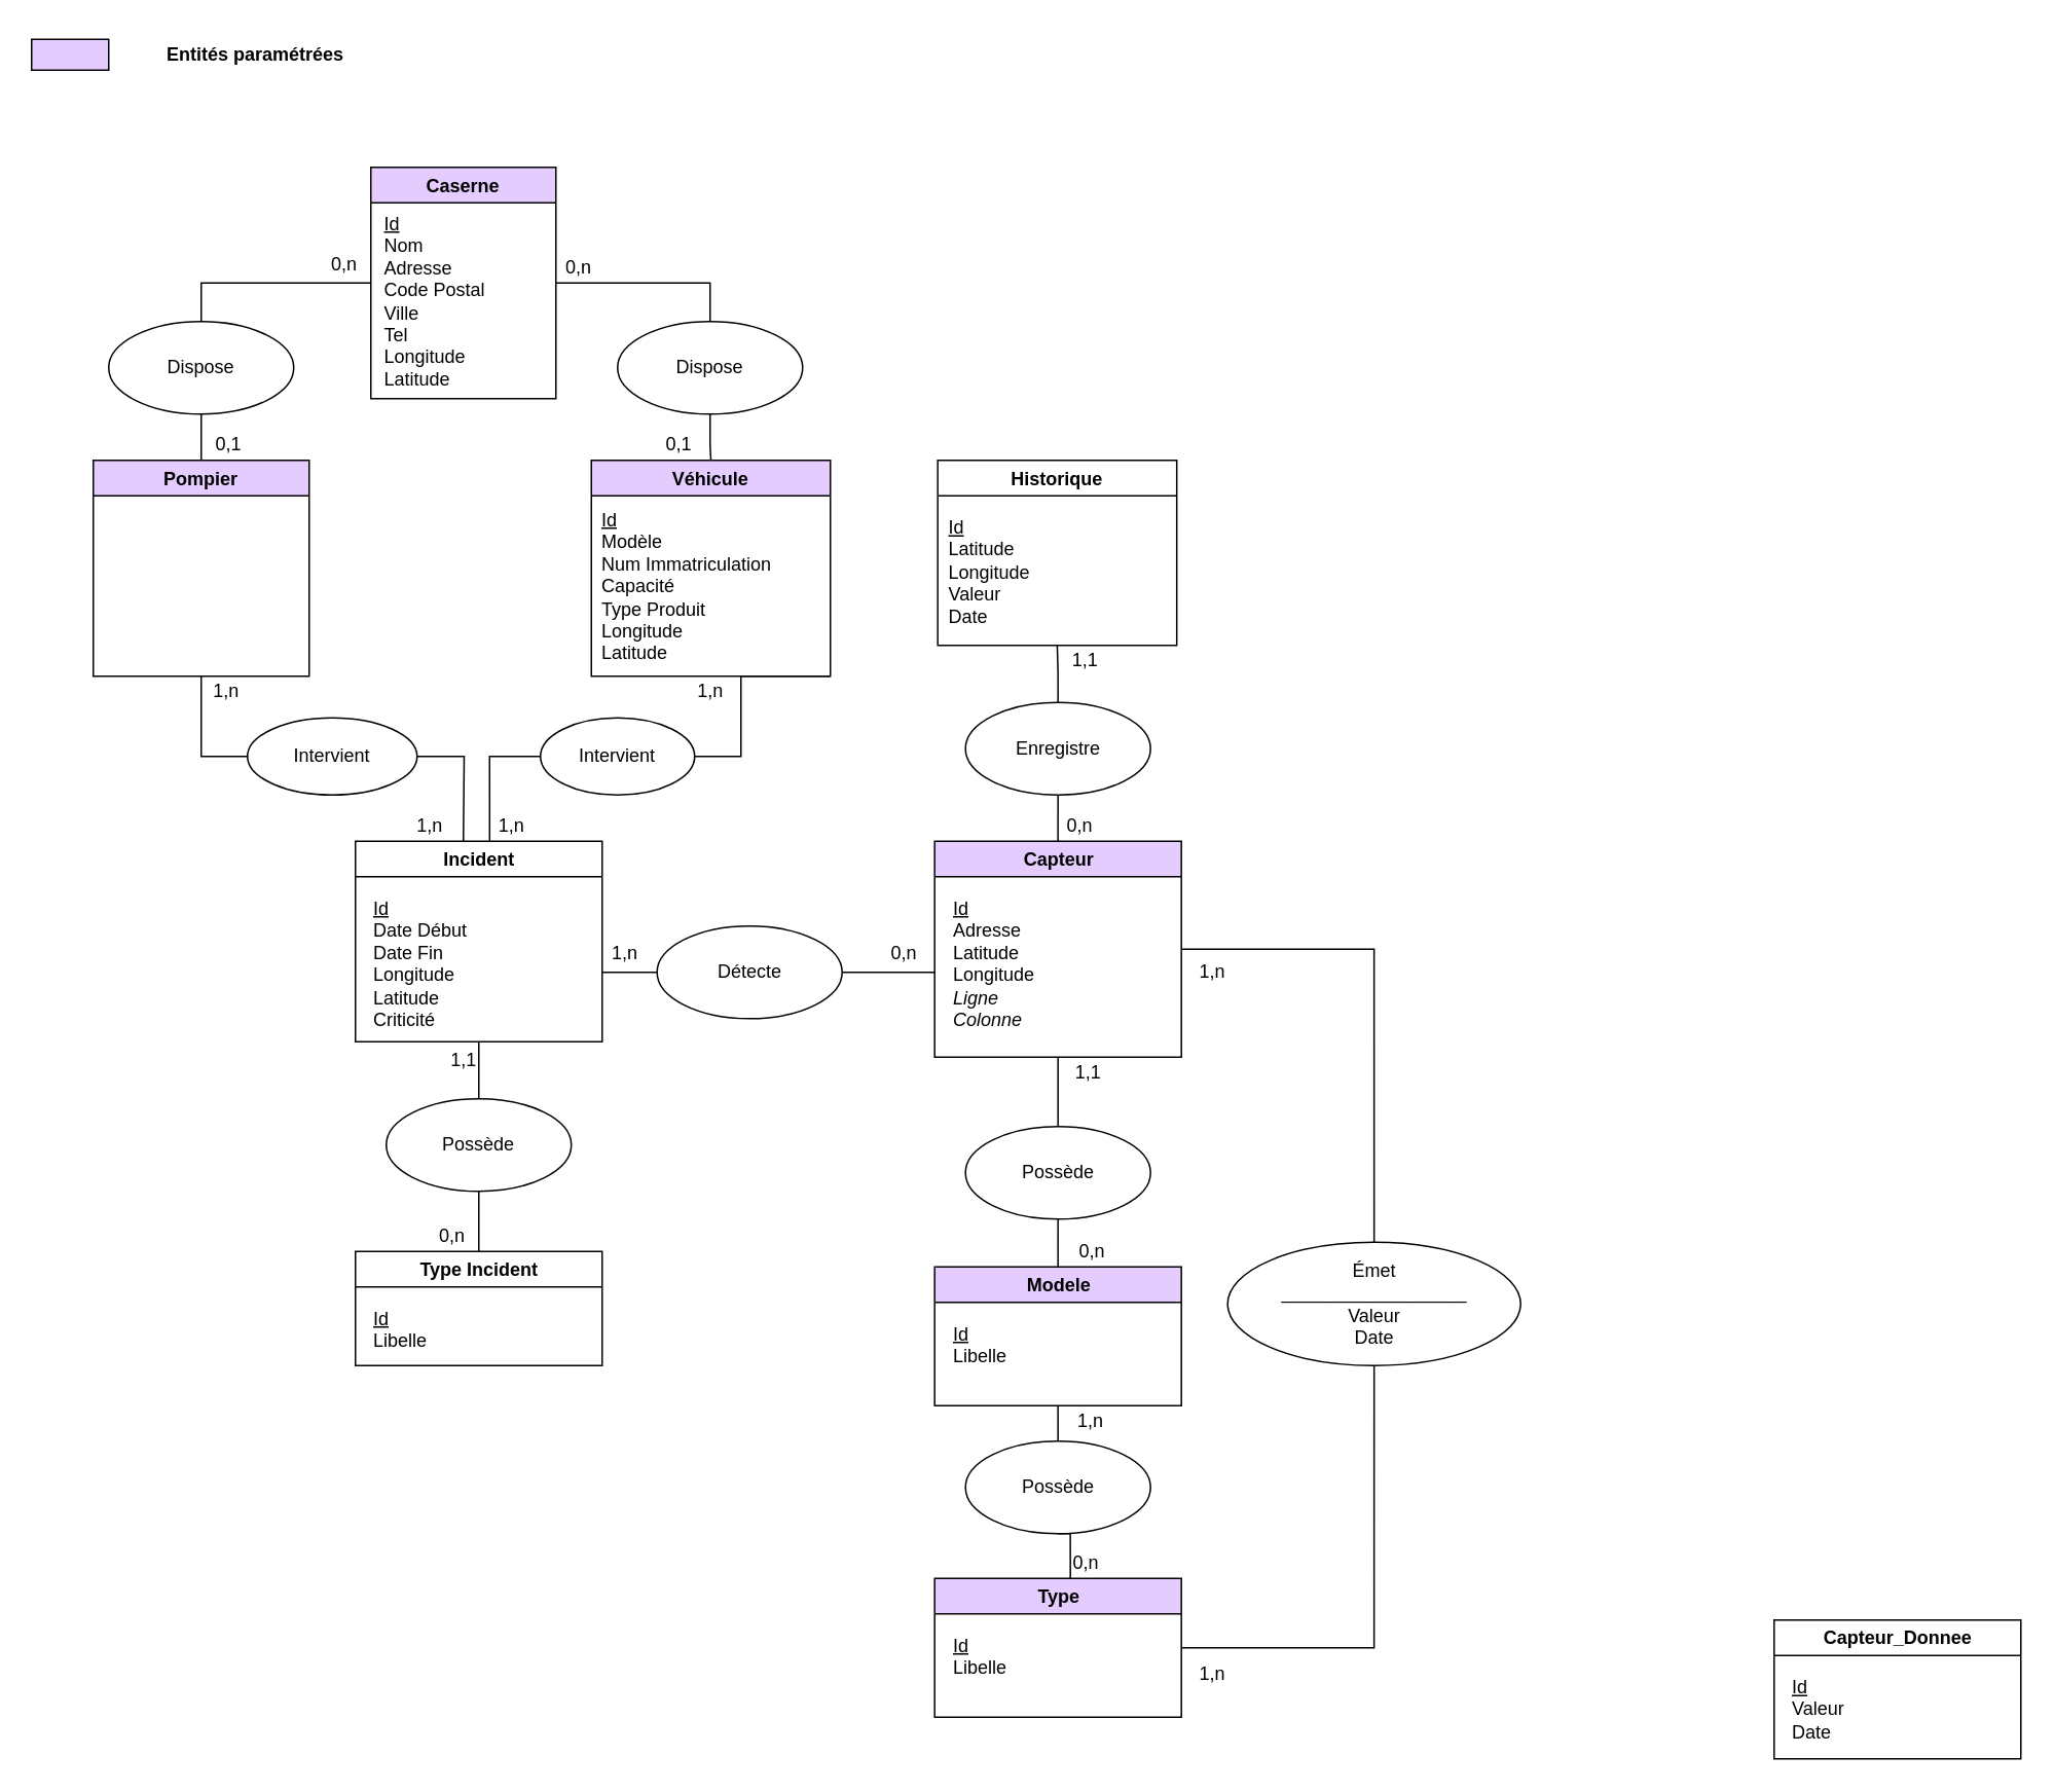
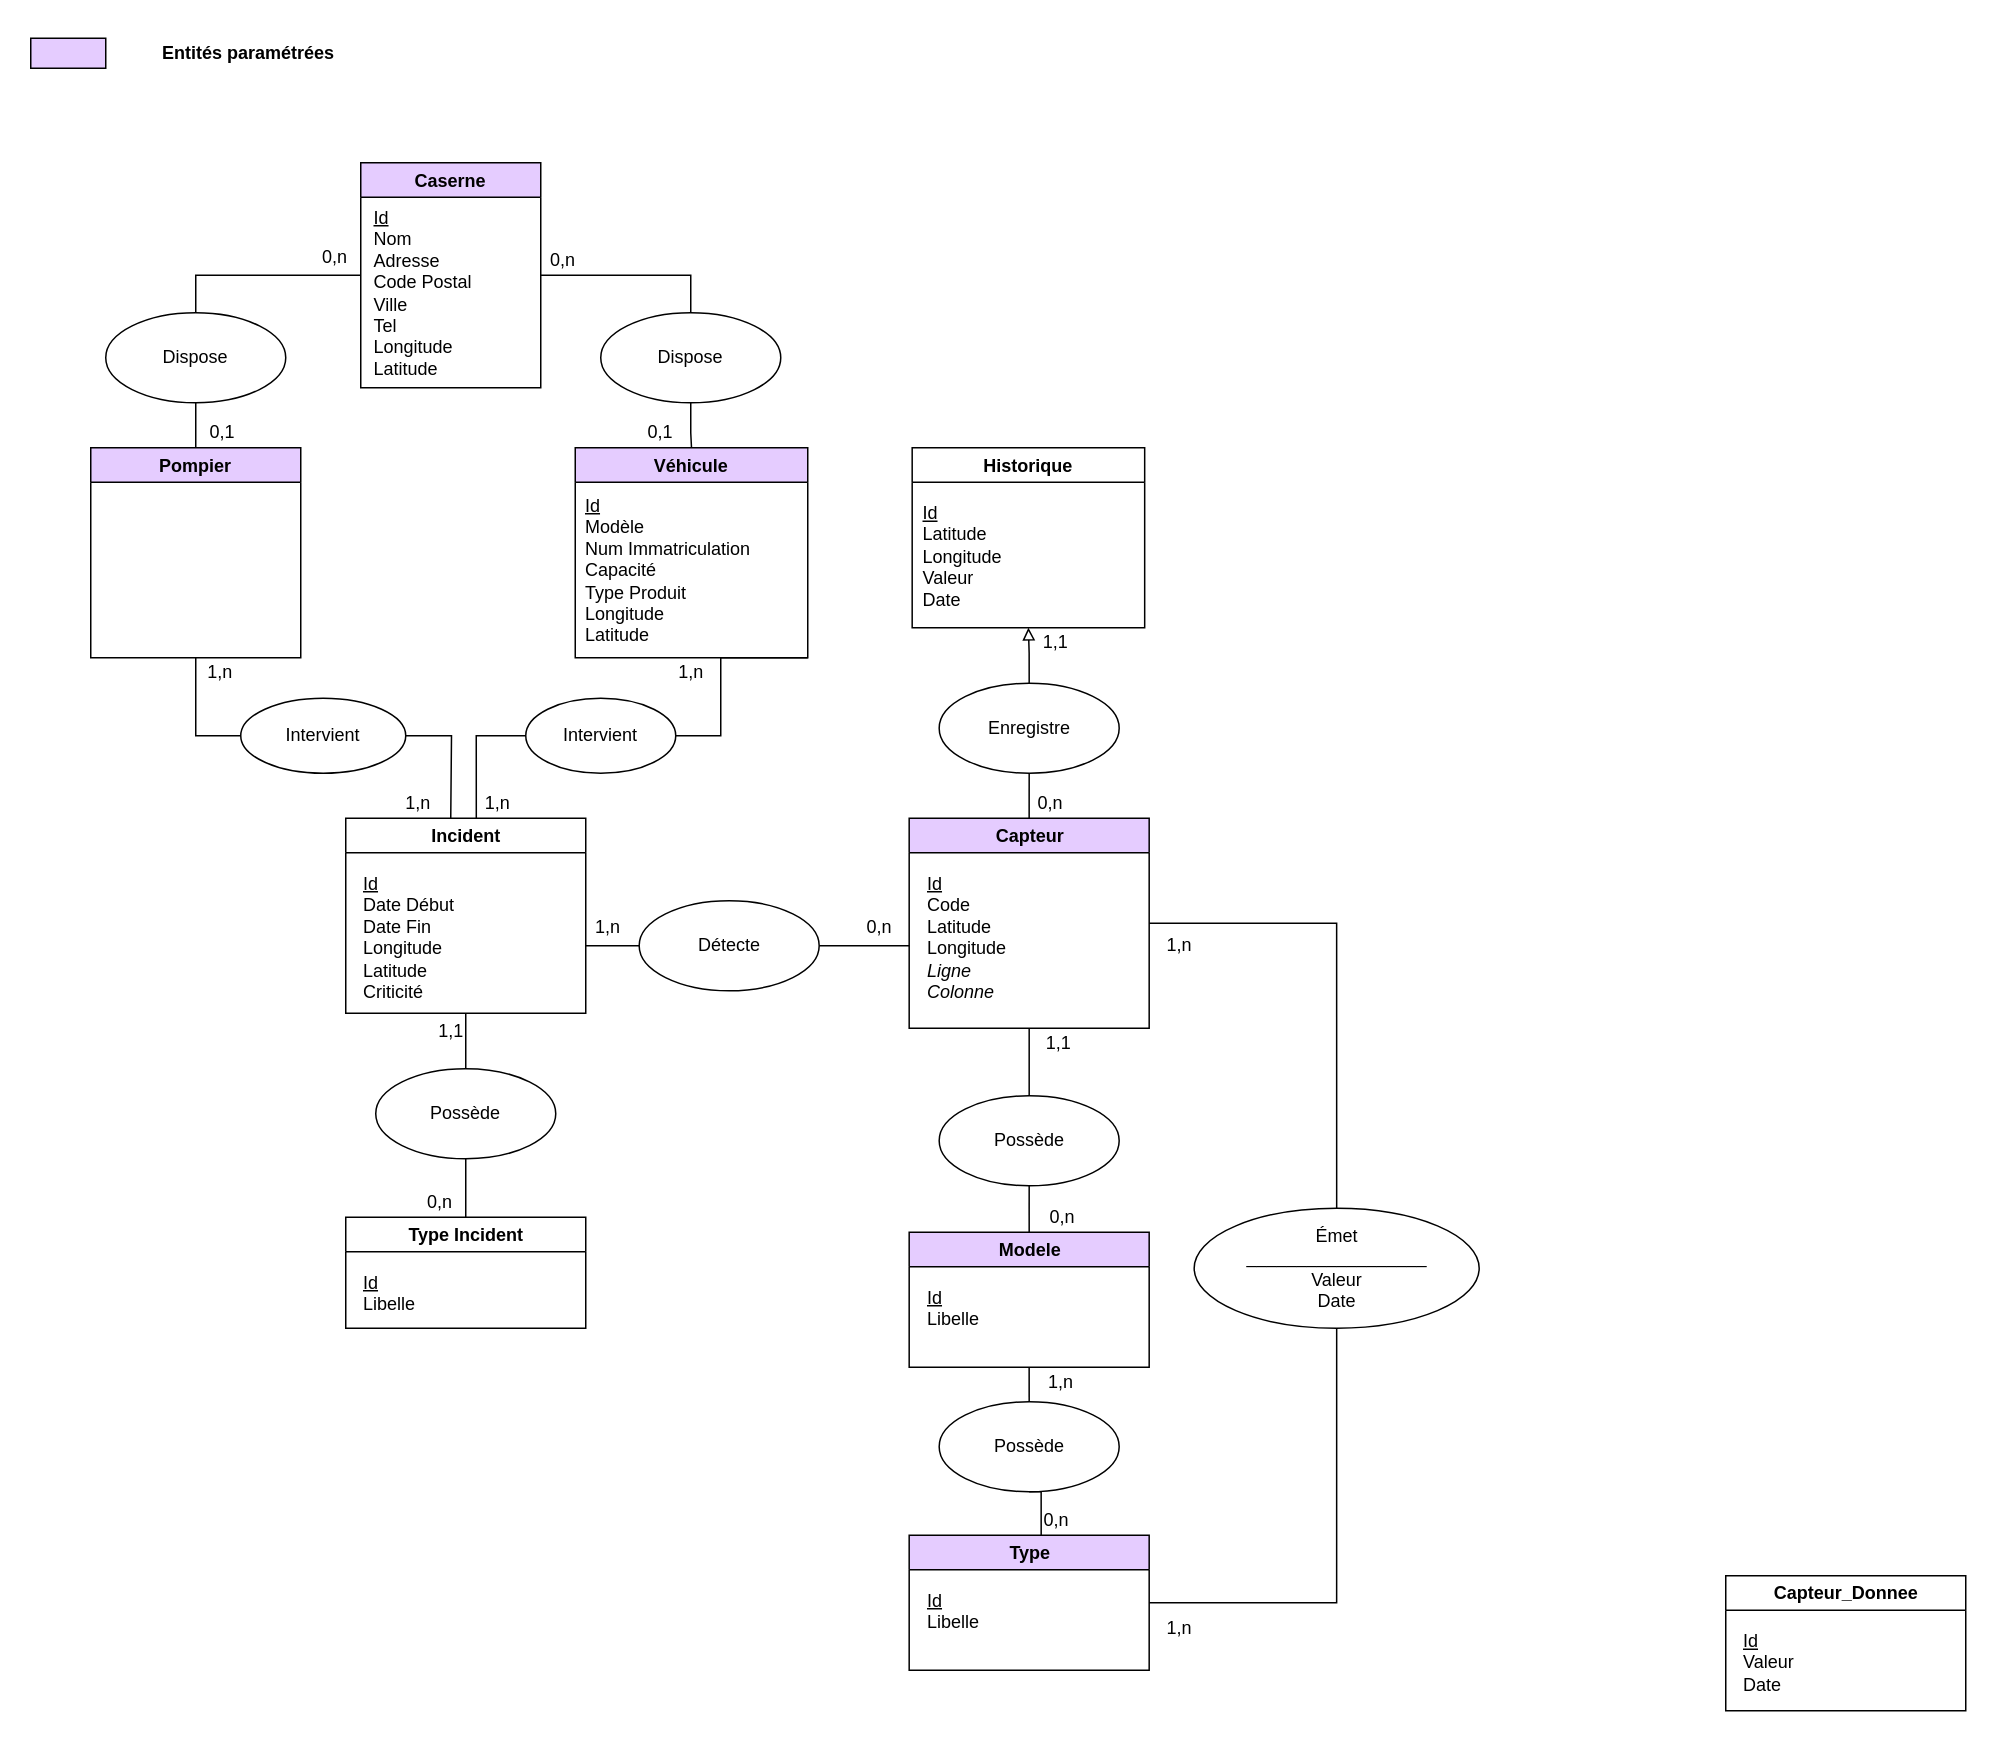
- <mxCell id="41" style="edgeStyle=orthogonalEdgeStyle;rounded=0;orthogonalLoop=1;jettySize=auto;html=1;fontFamily=Helvetica;fontSize=12;fontColor=default;endArrow=none;endFill=0;exitX=0.5;exitY=0;exitDx=0;exitDy=0;" parent="1" source="43" target="39" edge="1"><mxGeometry relative="1" as="geometry"><mxPoint x="390" y="760" as="targetPoint" /></mxGeometry></mxCell>
+ <mxCell id="41" style="edgeStyle=orthogonalEdgeStyle;rounded=0;orthogonalLoop=1;jettySize=auto;html=1;fontFamily=Helvetica;fontSize=12;fontColor=default;endArrow=block;endFill=0;exitX=0.5;exitY=0;exitDx=0;exitDy=0;" parent="1" source="43" target="39" edge="1"><mxGeometry relative="1" as="geometry"><mxPoint x="390" y="760" as="targetPoint" /></mxGeometry></mxCell>
- <mxCell id="25" value="&lt;div align=&quot;left&quot;&gt;&lt;u&gt;Id&lt;/u&gt;&lt;/div&gt;&lt;div align=&quot;left&quot;&gt;Adresse&lt;/div&gt;&lt;div&gt;Latitude&lt;/div&gt;&lt;div&gt;Longitude&lt;/div&gt;&lt;div&gt;&lt;i&gt;Ligne&lt;/i&gt;&lt;/div&gt;&lt;div&gt;&lt;i&gt;Colonne&lt;/i&gt;&lt;/div&gt;&lt;div&gt;&lt;br&gt;&lt;/div&gt;&lt;div&gt;&lt;br&gt;&lt;/div&gt;" style="text;html=1;align=left;verticalAlign=top;resizable=0;points=[];autosize=1;strokeColor=none;fillColor=none;" parent="24" vertex="1"><mxGeometry x="10" y="30" width="70" height="120" as="geometry" /></mxCell>
+ <mxCell id="25" value="&lt;div align=&quot;left&quot;&gt;&lt;u&gt;Id&lt;/u&gt;&lt;/div&gt;&lt;div align=&quot;left&quot;&gt;Code&lt;/div&gt;&lt;div&gt;Latitude&lt;/div&gt;&lt;div&gt;Longitude&lt;/div&gt;&lt;div&gt;&lt;i&gt;Ligne&lt;/i&gt;&lt;/div&gt;&lt;div&gt;&lt;i&gt;Colonne&lt;/i&gt;&lt;/div&gt;&lt;div&gt;&lt;br&gt;&lt;/div&gt;&lt;div&gt;&lt;br&gt;&lt;/div&gt;" style="text;html=1;align=left;verticalAlign=top;resizable=0;points=[];autosize=1;strokeColor=none;fillColor=none;" parent="24" vertex="1"><mxGeometry x="10" y="30" width="70" height="120" as="geometry" /></mxCell>
